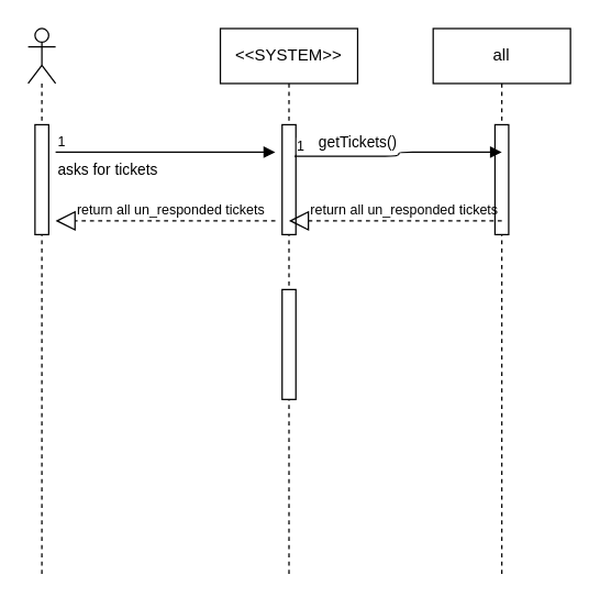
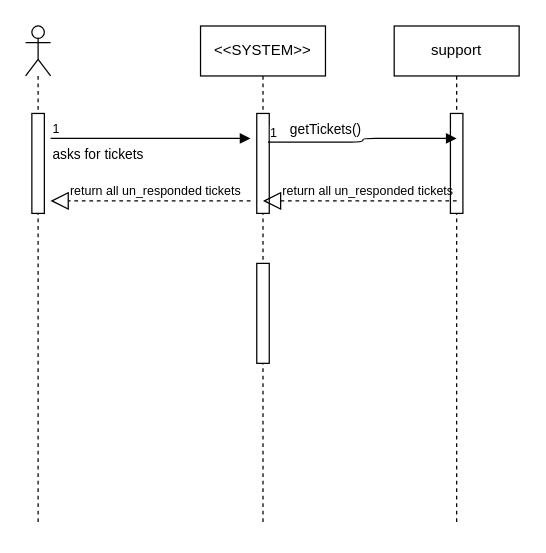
- <mxCell id="6" value="all" style="shape=umlLifeline;perimeter=lifelinePerimeter;whiteSpace=wrap;html=1;container=1;collapsible=0;recursiveResize=0;outlineConnect=0;" vertex="1" parent="1"><mxGeometry x="315" y="20" width="100" height="400" as="geometry" /></mxCell>
+ <mxCell id="6" value="support" style="shape=umlLifeline;perimeter=lifelinePerimeter;whiteSpace=wrap;html=1;container=1;collapsible=0;recursiveResize=0;outlineConnect=0;" vertex="1" parent="1"><mxGeometry x="315" y="20" width="100" height="400" as="geometry" /></mxCell>
